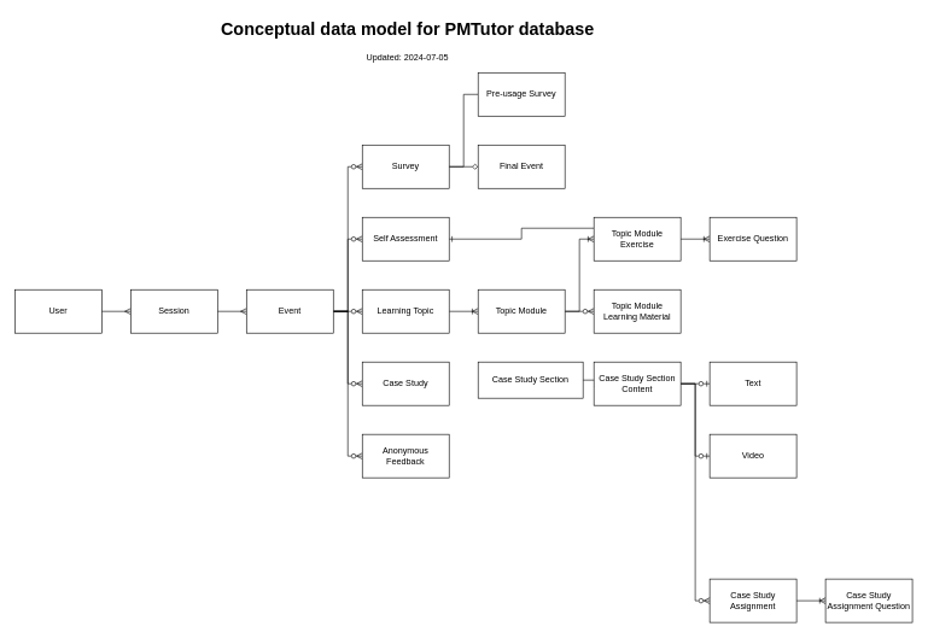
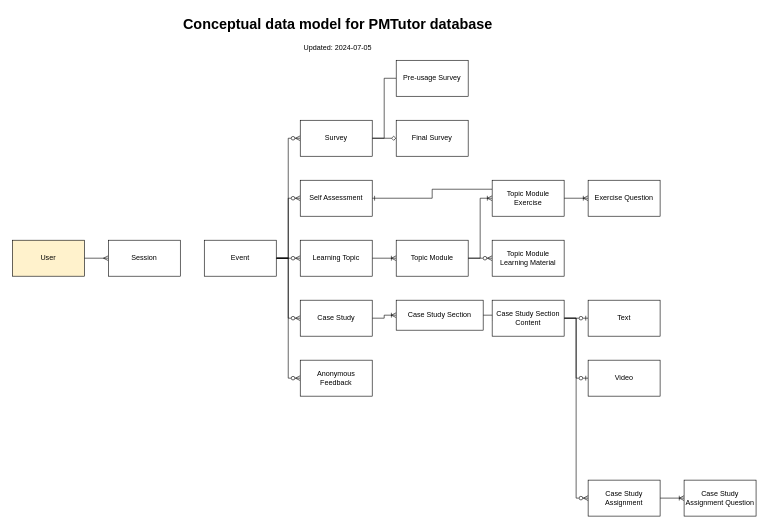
- <mxCell id="39" value="Final Event" style="rounded=0;whiteSpace=wrap;html=1;" vertex="1" parent="1"><mxGeometry x="660" y="200" width="120" height="60" as="geometry" /></mxCell>
+ <mxCell id="39" value="Final Survey" style="rounded=0;whiteSpace=wrap;html=1;" vertex="1" parent="1"><mxGeometry x="660" y="200" width="120" height="60" as="geometry" /></mxCell>
- <mxCell id="3" value="User" style="rounded=0;whiteSpace=wrap;html=1;" vertex="1" parent="1"><mxGeometry x="20" y="400" width="120" height="60" as="geometry" /></mxCell>
+ <mxCell id="3" value="User" style="rounded=0;whiteSpace=wrap;html=1;fillColor=#fff2cc;" vertex="1" parent="1"><mxGeometry x="20" y="400" width="120" height="60" as="geometry" /></mxCell>
- <mxCell id="4" style="edgeStyle=orthogonalEdgeStyle;rounded=0;orthogonalLoop=1;jettySize=auto;html=1;entryX=0;entryY=0.5;entryDx=0;entryDy=0;endArrow=ERmany;endFill=0;" edge="1" parent="1" source="5" target="11"><mxGeometry relative="1" as="geometry" /></mxCell>
+ <mxCell id="19" style="edgeStyle=orthogonalEdgeStyle;rounded=0;orthogonalLoop=1;jettySize=auto;html=1;entryX=0;entryY=0.5;entryDx=0;entryDy=0;endArrow=ERoneToMany;endFill=0;" edge="1" parent="1" source="20" target="25"><mxGeometry relative="1" as="geometry" /></mxCell>
